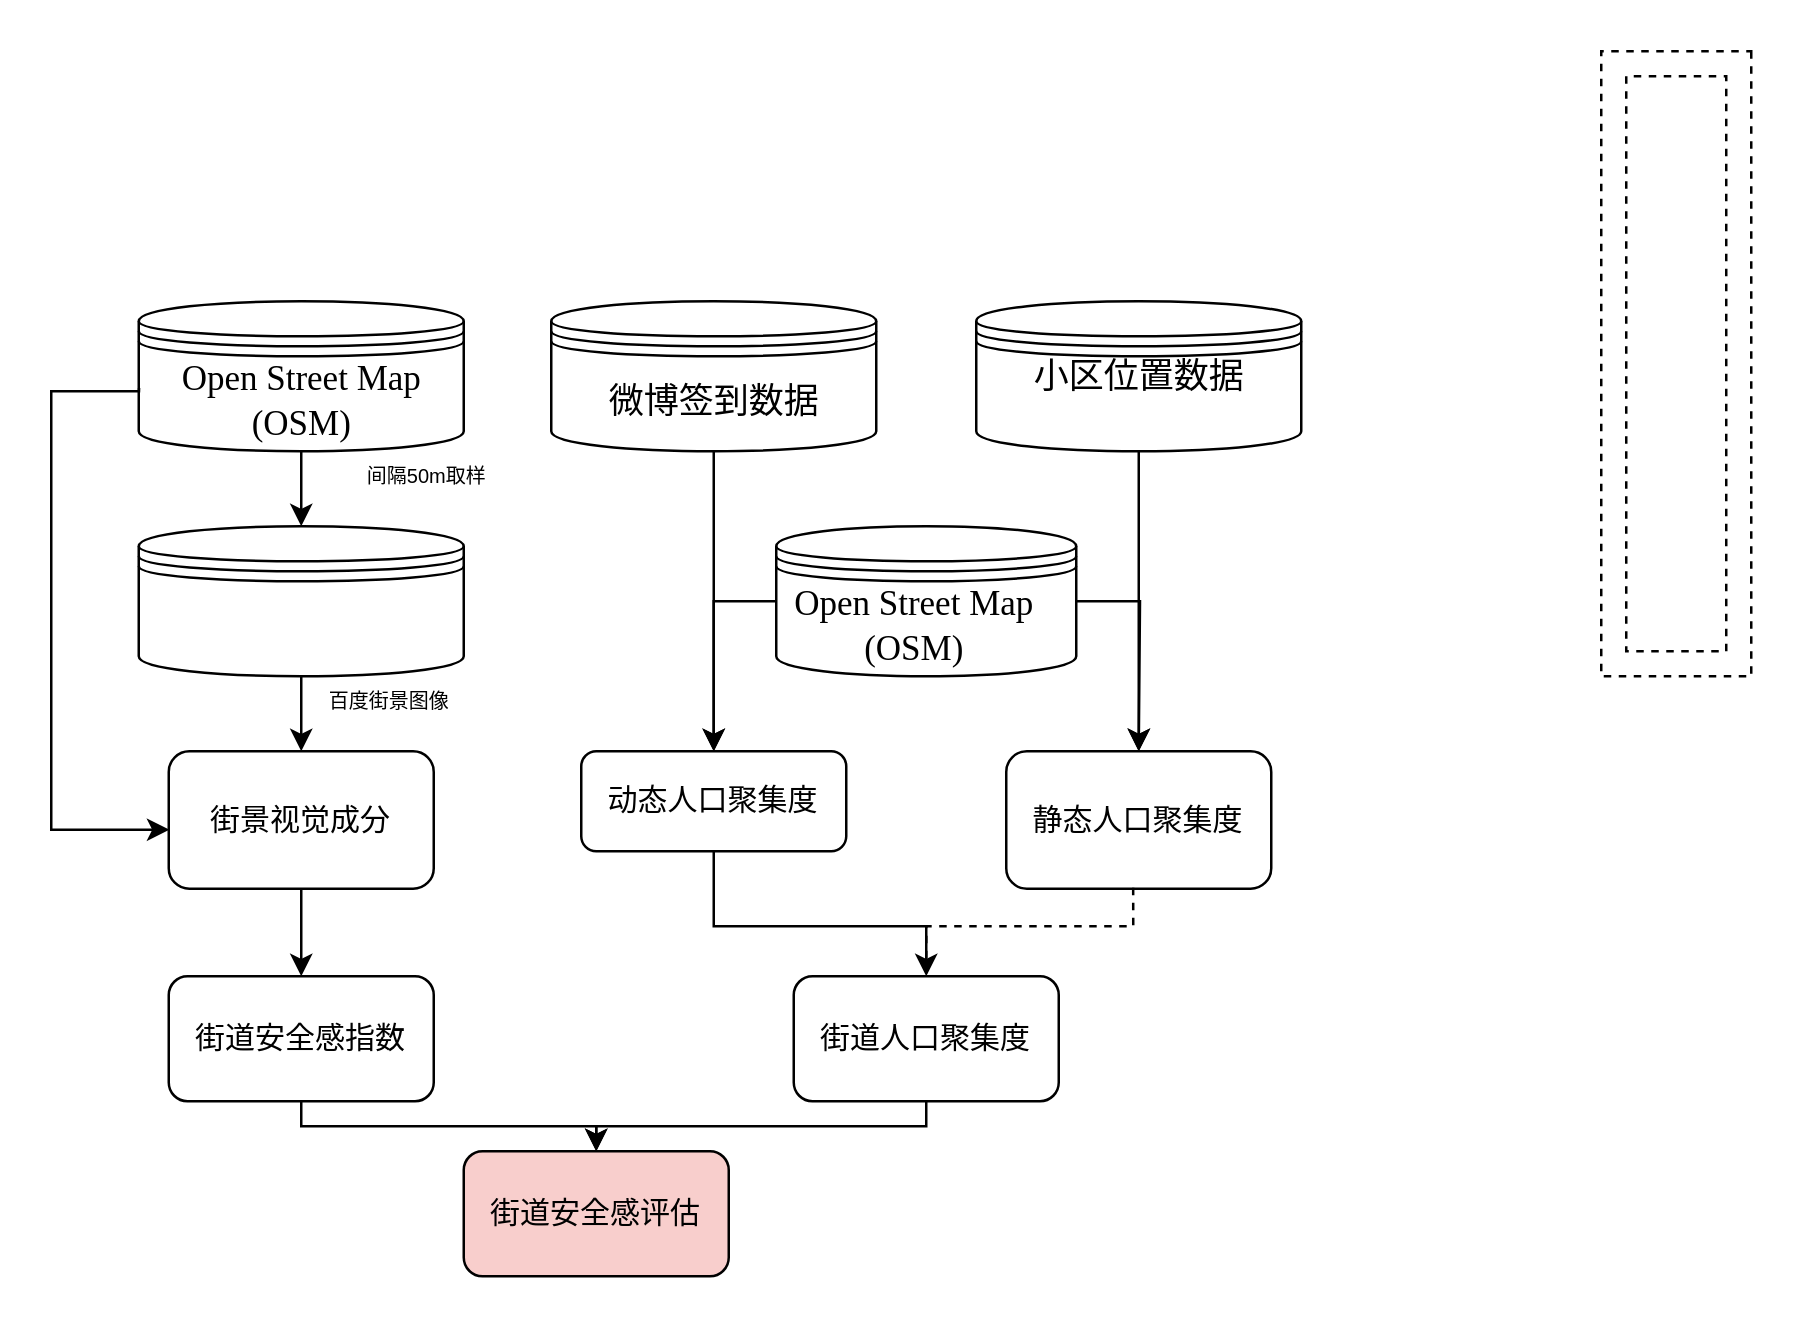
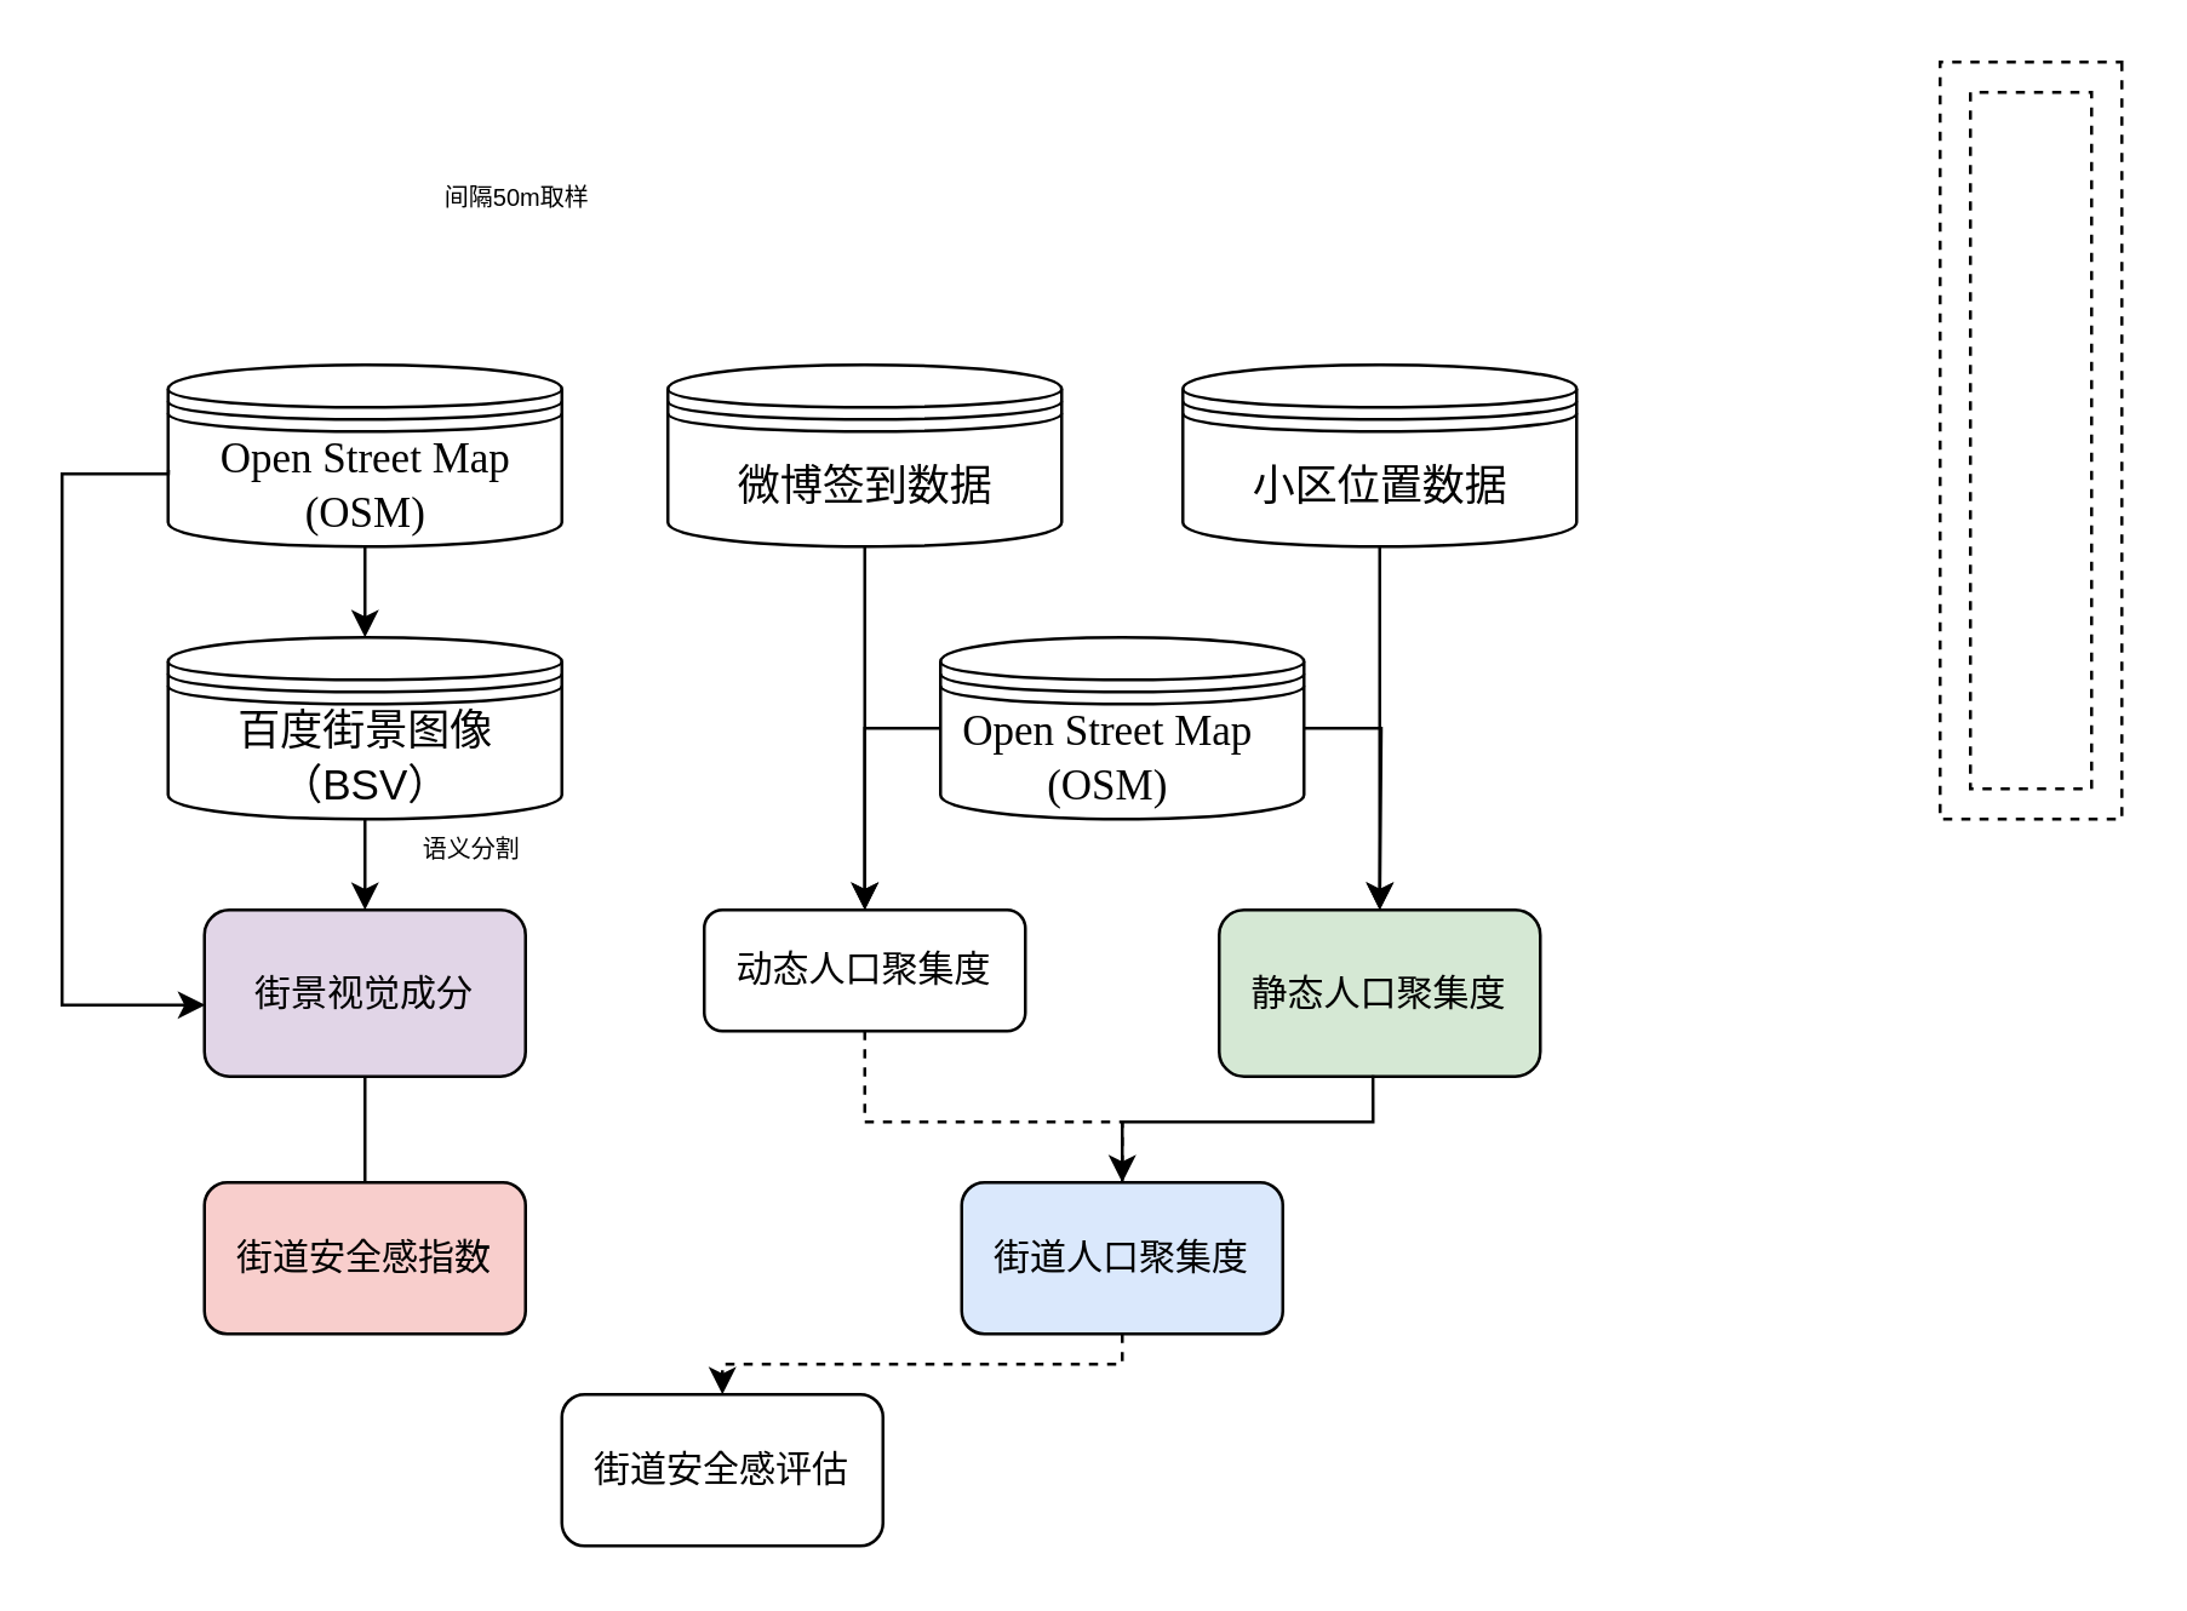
- <mxCell id="16" value="&lt;font style=&quot;font-size: 14px&quot;&gt;&lt;font face=&quot;Times New Roman&quot;&gt;小区位置数据&lt;/font&gt;&lt;br&gt;&lt;/font&gt;" style="text;html=1;align=center;verticalAlign=middle;resizable=0;points=[];autosize=1;strokeColor=none;" vertex="1" parent="1"><mxGeometry x="405" y="140" width="100" height="20" as="geometry" /></mxCell>
+ <mxCell id="16" value="&lt;font style=&quot;font-size: 14px&quot;&gt;&lt;font face=&quot;Times New Roman&quot;&gt;小区位置数据&lt;/font&gt;&lt;br&gt;&lt;/font&gt;" style="text;html=1;align=center;verticalAlign=middle;resizable=0;points=[];autosize=1;strokeColor=none;" vertex="1" parent="1"><mxGeometry x="405" y="150" width="100" height="20" as="geometry" /></mxCell>
- <mxCell id="3" value="&lt;span style=&quot;font-size: 8px;&quot;&gt;间隔50m取样&lt;/span&gt;" style="text;html=1;align=center;verticalAlign=middle;resizable=0;points=[];autosize=1;strokeColor=none;fontSize=8;" vertex="1" parent="1"><mxGeometry x="125" y="180" width="90" height="20" as="geometry" /></mxCell>
+ <mxCell id="3" value="&lt;span style=&quot;font-size: 8px;&quot;&gt;间隔50m取样&lt;/span&gt;" style="text;html=1;align=center;verticalAlign=middle;resizable=0;points=[];autosize=1;strokeColor=none;fontSize=8;" vertex="1" parent="1"><mxGeometry x="125" y="55" width="90" height="20" as="geometry" /></mxCell>
+ <mxCell id="14" value="&lt;font style=&quot;font-size: 14px&quot;&gt;&lt;font face=&quot;Times New Roman&quot;&gt;百度街景图像&lt;br&gt;&lt;/font&gt;（BSV）&lt;br&gt;&lt;/font&gt;" style="text;html=1;align=center;verticalAlign=middle;resizable=0;points=[];autosize=1;strokeColor=none;" vertex="1" parent="1"><mxGeometry x="70" y="230" width="100" height="40" as="geometry" /></mxCell>
- <mxCell id="19" value="&lt;span style=&quot;font-size: 8px;&quot;&gt;百度街景图像&lt;/span&gt;" style="text;html=1;align=center;verticalAlign=middle;resizable=0;points=[];autosize=1;strokeColor=none;fontSize=8;" vertex="1" parent="1"><mxGeometry x="125" y="270" width="60" height="20" as="geometry" /></mxCell>
+ <mxCell id="19" value="&lt;span style=&quot;font-size: 8px;&quot;&gt;语义分割&lt;/span&gt;" style="text;html=1;align=center;verticalAlign=middle;resizable=0;points=[];autosize=1;strokeColor=none;fontSize=8;" vertex="1" parent="1"><mxGeometry x="125" y="270" width="60" height="20" as="geometry" /></mxCell>
- <mxCell id="18" value="街景视觉成分" style="rounded=1;whiteSpace=wrap;html=1;" vertex="1" parent="1"><mxGeometry x="67" y="300" width="106" height="55" as="geometry" /></mxCell>
+ <mxCell id="18" value="街景视觉成分" style="rounded=1;whiteSpace=wrap;html=1;fillColor=#e1d5e7;" vertex="1" parent="1"><mxGeometry x="67" y="300" width="106" height="55" as="geometry" /></mxCell>
- <mxCell id="29" value="静态人口聚集度" style="rounded=1;whiteSpace=wrap;html=1;" vertex="1" parent="1"><mxGeometry x="402" y="300" width="106" height="55" as="geometry" /></mxCell>
+ <mxCell id="29" value="静态人口聚集度" style="rounded=1;whiteSpace=wrap;html=1;fillColor=#d5e8d4;" vertex="1" parent="1"><mxGeometry x="402" y="300" width="106" height="55" as="geometry" /></mxCell>
- <mxCell id="26" style="edgeStyle=orthogonalEdgeStyle;rounded=0;orthogonalLoop=1;jettySize=auto;html=1;exitX=0.5;exitY=1;exitDx=0;exitDy=0;entryX=0.5;entryY=0;entryDx=0;entryDy=0;" edge="1" parent="1" source="27" target="31"><mxGeometry relative="1" as="geometry"><Array as="points"><mxPoint x="285" y="370" /><mxPoint x="370" y="370" /></Array></mxGeometry></mxCell>
+ <mxCell id="26" style="edgeStyle=orthogonalEdgeStyle;rounded=0;orthogonalLoop=1;jettySize=auto;html=1;exitX=0.5;exitY=1;exitDx=0;exitDy=0;entryX=0.5;entryY=0;entryDx=0;entryDy=0;dashed=1;" edge="1" parent="1" source="27" target="31"><mxGeometry relative="1" as="geometry"><Array as="points"><mxPoint x="285" y="370" /><mxPoint x="370" y="370" /></Array></mxGeometry></mxCell>
- <mxCell id="32" value="" style="edgeStyle=orthogonalEdgeStyle;rounded=0;orthogonalLoop=1;jettySize=auto;html=1;exitX=0.479;exitY=0.993;exitDx=0;exitDy=0;exitPerimeter=0;endArrow=none;dashed=1;" edge="1" parent="1" source="29" target="31"><mxGeometry relative="1" as="geometry"><mxPoint x="412.5" y="425" as="targetPoint" /><mxPoint x="452.774" y="354.615" as="sourcePoint" /><Array as="points"><mxPoint x="453" y="370" /><mxPoint x="370" y="370" /></Array></mxGeometry></mxCell>
+ <mxCell id="32" value="" style="edgeStyle=orthogonalEdgeStyle;rounded=0;orthogonalLoop=1;jettySize=auto;html=1;exitX=0.479;exitY=0.993;exitDx=0;exitDy=0;exitPerimeter=0;endArrow=none;" edge="1" parent="1" source="29" target="31"><mxGeometry relative="1" as="geometry"><mxPoint x="412.5" y="425" as="targetPoint" /><mxPoint x="452.774" y="354.615" as="sourcePoint" /><Array as="points"><mxPoint x="453" y="370" /><mxPoint x="370" y="370" /></Array></mxGeometry></mxCell>
- <mxCell id="17" style="edgeStyle=orthogonalEdgeStyle;rounded=0;orthogonalLoop=1;jettySize=auto;html=1;entryX=0.5;entryY=0;entryDx=0;entryDy=0;" edge="1" parent="1" source="18" target="21"><mxGeometry relative="1" as="geometry" /></mxCell>
+ <mxCell id="17" style="edgeStyle=orthogonalEdgeStyle;rounded=0;orthogonalLoop=1;jettySize=auto;html=1;entryX=0.5;entryY=0;entryDx=0;entryDy=0;endArrow=none;" edge="1" parent="1" source="18" target="21"><mxGeometry relative="1" as="geometry" /></mxCell>
- <mxCell id="21" value="街道安全感指数" style="rounded=1;whiteSpace=wrap;html=1;" vertex="1" parent="1"><mxGeometry x="67" y="390" width="106" height="50" as="geometry" /></mxCell>
+ <mxCell id="21" value="街道安全感指数" style="rounded=1;whiteSpace=wrap;html=1;fillColor=#f8cecc;" vertex="1" parent="1"><mxGeometry x="67" y="390" width="106" height="50" as="geometry" /></mxCell>
- <mxCell id="31" value="街道人口聚集度" style="rounded=1;whiteSpace=wrap;html=1;" vertex="1" parent="1"><mxGeometry x="317" y="390" width="106" height="50" as="geometry" /></mxCell>
+ <mxCell id="31" value="街道人口聚集度" style="rounded=1;whiteSpace=wrap;html=1;fillColor=#dae8fc;" vertex="1" parent="1"><mxGeometry x="317" y="390" width="106" height="50" as="geometry" /></mxCell>
- <mxCell id="20" style="edgeStyle=orthogonalEdgeStyle;rounded=0;orthogonalLoop=1;jettySize=auto;html=1;exitX=0.5;exitY=1;exitDx=0;exitDy=0;entryX=0.5;entryY=0;entryDx=0;entryDy=0;fontSize=8;" edge="1" parent="1" source="21" target="33"><mxGeometry relative="1" as="geometry"><Array as="points"><mxPoint x="120" y="450" /><mxPoint x="238" y="450" /></Array></mxGeometry></mxCell>
- <mxCell id="30" style="edgeStyle=orthogonalEdgeStyle;rounded=0;orthogonalLoop=1;jettySize=auto;html=1;exitX=0.5;exitY=1;exitDx=0;exitDy=0;entryX=0.5;entryY=0;entryDx=0;entryDy=0;fontSize=8;" edge="1" parent="1" source="31" target="33"><mxGeometry relative="1" as="geometry"><Array as="points"><mxPoint x="370" y="450" /><mxPoint x="238" y="450" /></Array></mxGeometry></mxCell>
+ <mxCell id="30" style="edgeStyle=orthogonalEdgeStyle;rounded=0;orthogonalLoop=1;jettySize=auto;html=1;exitX=0.5;exitY=1;exitDx=0;exitDy=0;entryX=0.5;entryY=0;entryDx=0;entryDy=0;fontSize=8;dashed=1;" edge="1" parent="1" source="31" target="33"><mxGeometry relative="1" as="geometry"><Array as="points"><mxPoint x="370" y="450" /><mxPoint x="238" y="450" /></Array></mxGeometry></mxCell>
- <mxCell id="33" value="街道安全感评估" style="rounded=1;whiteSpace=wrap;html=1;fillColor=#f8cecc;" vertex="1" parent="1"><mxGeometry x="185" y="460" width="106" height="50" as="geometry" /></mxCell>
+ <mxCell id="33" value="街道安全感评估" style="rounded=1;whiteSpace=wrap;html=1;" vertex="1" parent="1"><mxGeometry x="185" y="460" width="106" height="50" as="geometry" /></mxCell>
